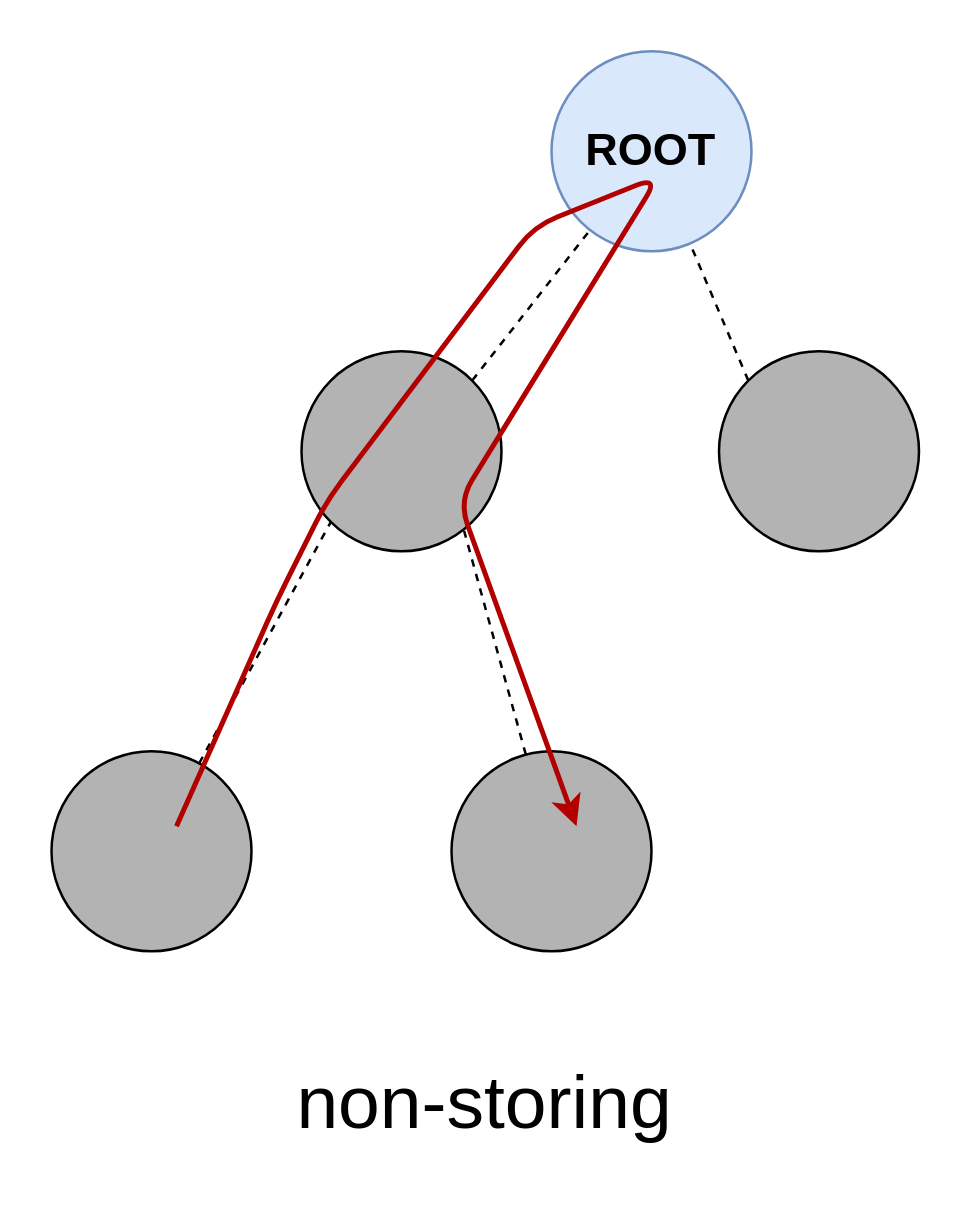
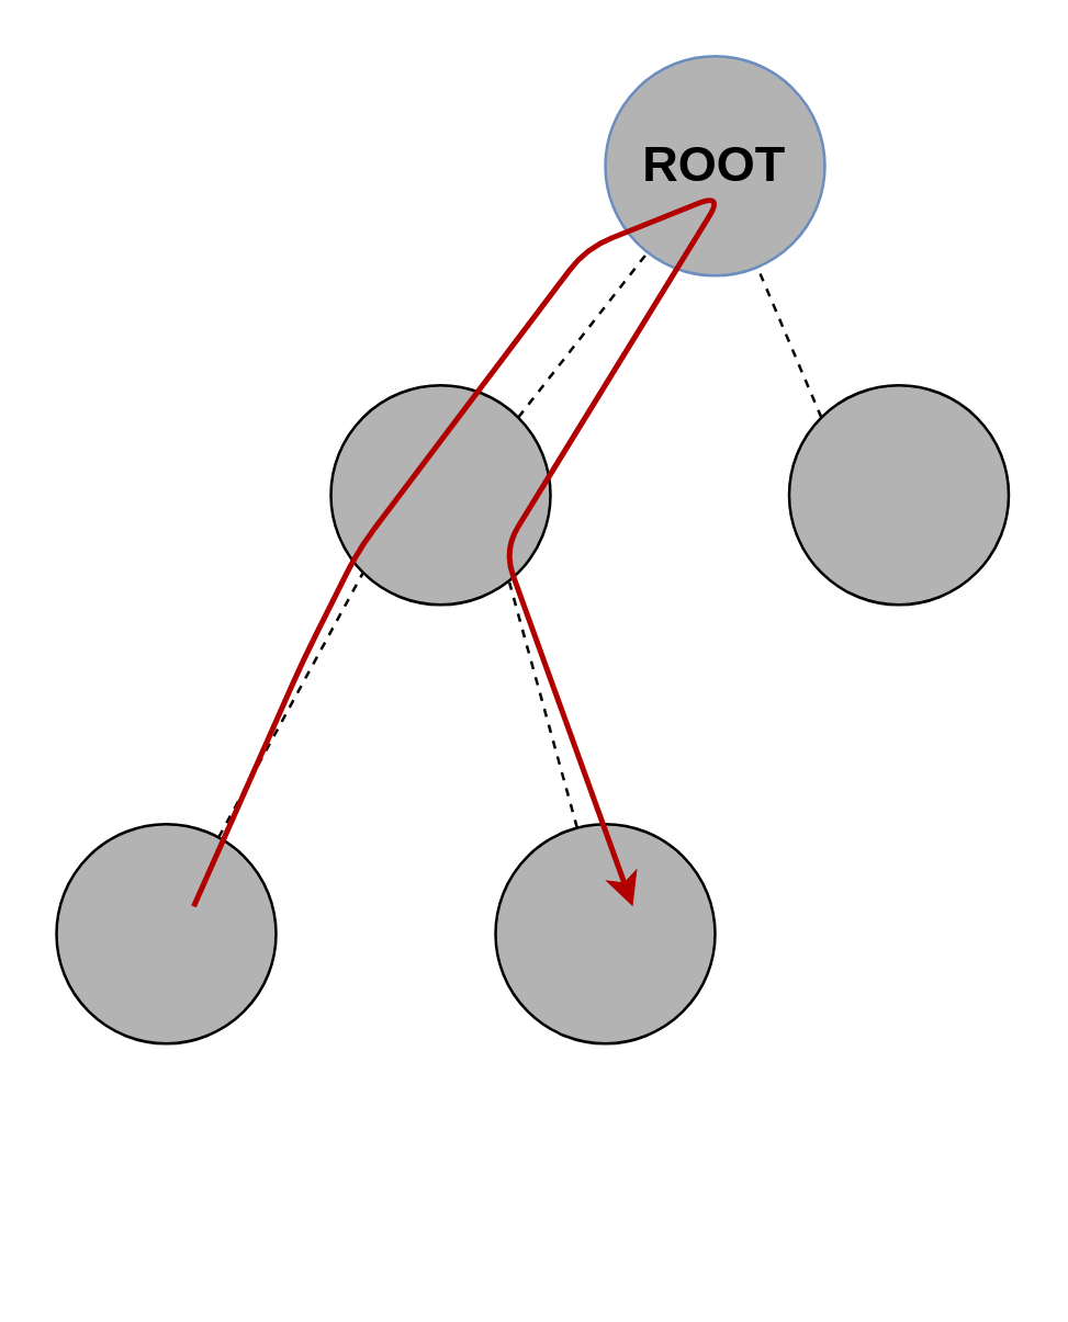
- <mxCell id="3" value="ROOT" style="ellipse;whiteSpace=wrap;html=1;aspect=fixed;fillColor=#dae8fc;strokeColor=#6c8ebf;fontSize=18;fontStyle=1" parent="2" vertex="1"><mxGeometry x="200" width="80" height="80" as="geometry" /></mxCell>
+ <mxCell id="3" value="ROOT" style="ellipse;whiteSpace=wrap;html=1;aspect=fixed;fillColor=#b3b3b3;strokeColor=#6c8ebf;fontSize=18;fontStyle=1;" parent="2" vertex="1"><mxGeometry x="200" width="80" height="80" as="geometry" /></mxCell>
- <mxCell id="13" value="&lt;font style=&quot;font-size: 30px&quot;&gt;non-storing&lt;/font&gt;" style="text;html=1;strokeColor=none;fillColor=none;align=center;verticalAlign=middle;whiteSpace=wrap;rounded=0;" parent="1" vertex="1"><mxGeometry x="112.25" y="420" width="162.5" height="40" as="geometry" /></mxCell>
